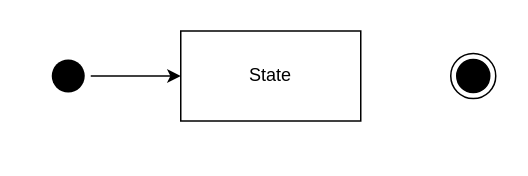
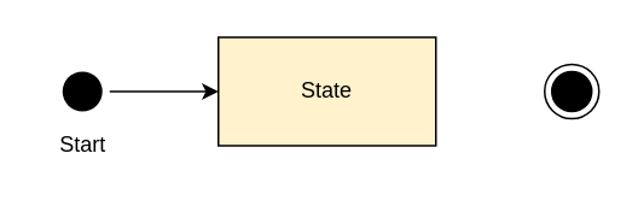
- <mxCell id="4" value="State" style="rounded=0;whiteSpace=wrap;html=1;" vertex="1" parent="1"><mxGeometry x="120" y="20" width="120" height="60" as="geometry" /></mxCell>
+ <mxCell id="4" value="State" style="rounded=0;whiteSpace=wrap;html=1;fillColor=#fff2cc;" vertex="1" parent="1"><mxGeometry x="120" y="20" width="120" height="60" as="geometry" /></mxCell>
+ <mxCell id="5" value="Start" style="text;html=1;align=center;verticalAlign=middle;resizable=0;points=[];autosize=1;strokeColor=none;fillColor=none;" vertex="1" parent="1"><mxGeometry x="20" y="65" width="50" height="30" as="geometry" /></mxCell>
